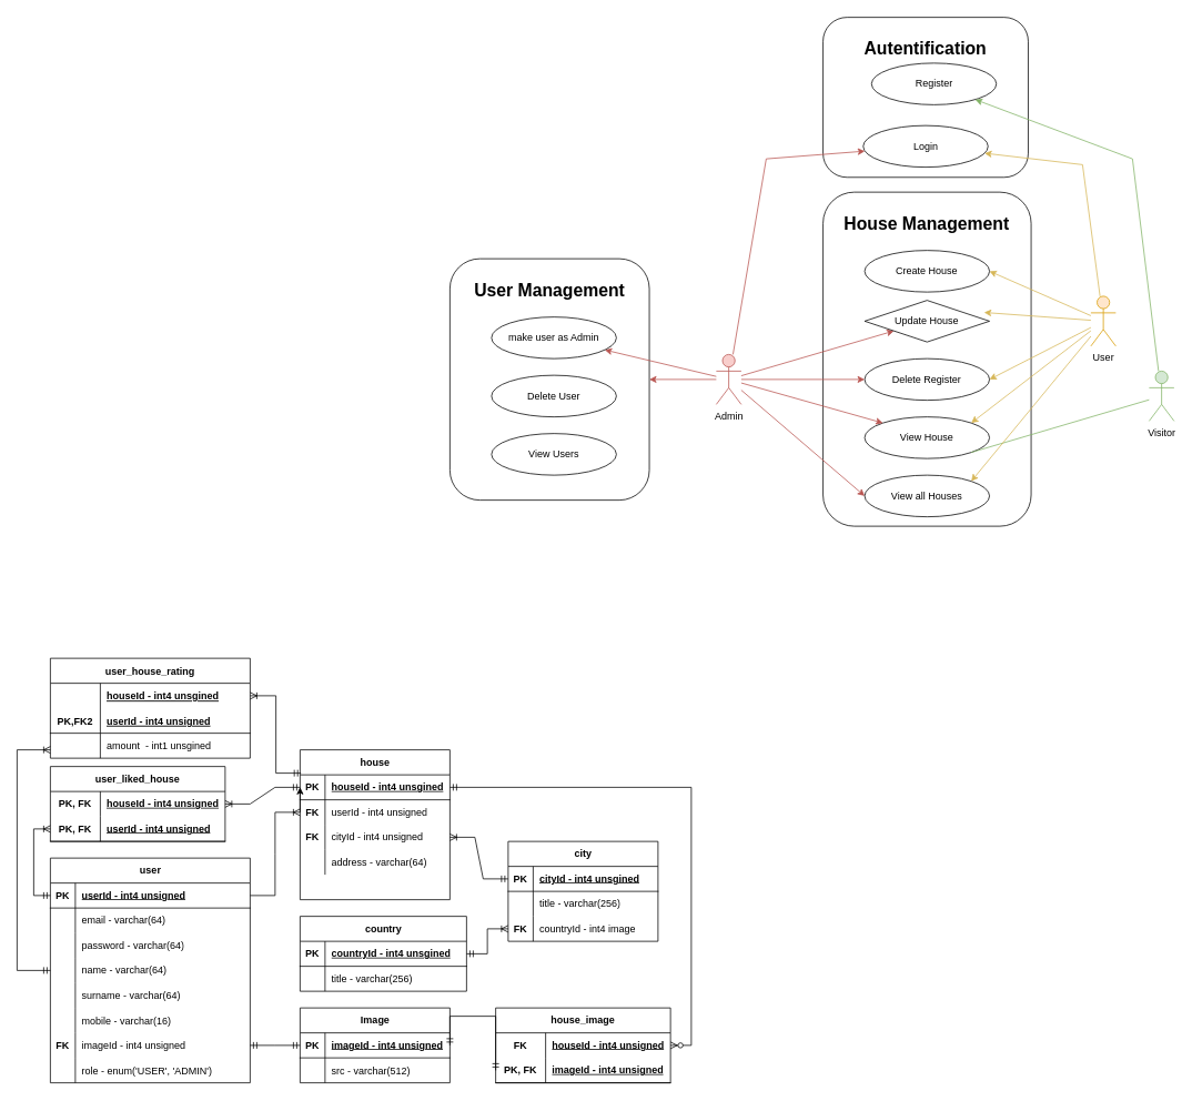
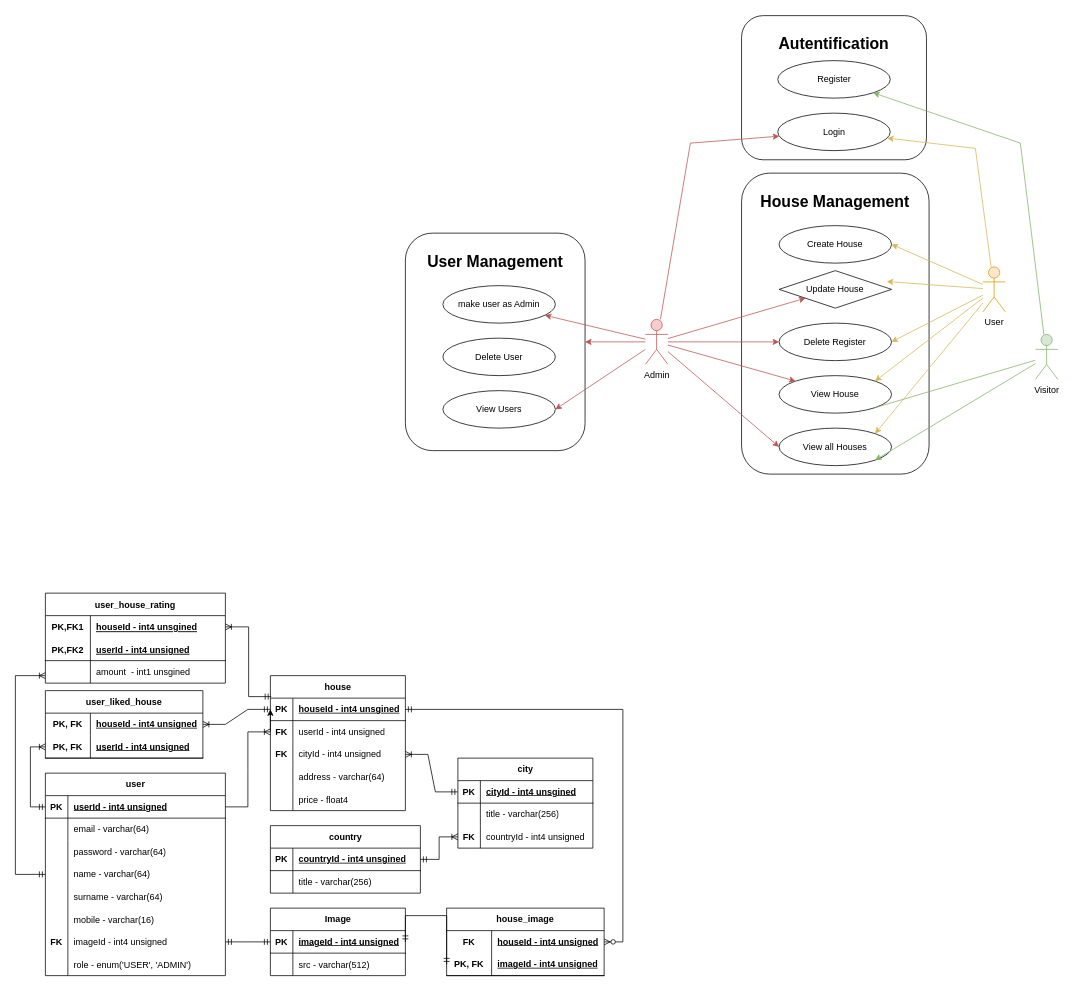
- <mxCell id="49" value="Register" style="ellipse;whiteSpace=wrap;html=1;" parent="1" vertex="1"><mxGeometry x="1046.52" y="75" width="150" height="50" as="geometry" /></mxCell>
+ <mxCell id="49" value="Register" style="ellipse;whiteSpace=wrap;html=1;" parent="1" vertex="1"><mxGeometry x="1036.52" y="80" width="150" height="50" as="geometry" /></mxCell>
+ <mxCell id="21" value="" style="endArrow=classic;html=1;rounded=0;fillColor=#f8cecc;strokeColor=#b85450;entryX=1;entryY=0.5;entryDx=0;entryDy=0;" parent="1" source="4" target="99" edge="1"><mxGeometry width="50" height="50" relative="1" as="geometry"><mxPoint x="800" y="443" as="sourcePoint" /><mxPoint x="747.2" y="518.8" as="targetPoint" /><Array as="points" /></mxGeometry></mxCell>
+ <mxCell id="14" value="" style="endArrow=classic;html=1;rounded=0;entryX=1;entryY=1;entryDx=0;entryDy=0;fillColor=#d5e8d4;strokeColor=#82b366;" parent="1" source="12" target="9" edge="1"><mxGeometry width="50" height="50" relative="1" as="geometry"><mxPoint x="1460" y="454" as="sourcePoint" /><mxPoint x="1230" y="593" as="targetPoint" /></mxGeometry></mxCell>
+ <mxCell id="125" value="PK,FK1" style="shape=partialRectangle;connectable=0;fillColor=none;top=0;left=0;bottom=0;right=0;fontStyle=1;overflow=hidden;" vertex="1" parent="124"><mxGeometry width="60" height="30" as="geometry" /></mxCell>
+ <mxCell id="69" value="price - float4" style="shape=partialRectangle;connectable=0;fillColor=none;top=0;left=0;bottom=0;right=0;align=left;spacingLeft=6;overflow=hidden;" vertex="1" parent="67"><mxGeometry x="30" width="150" height="30" as="geometry" /></mxCell>
- <mxCell id="113" value="countryId - int4 image" style="shape=partialRectangle;connectable=0;fillColor=none;top=0;left=0;bottom=0;right=0;align=left;spacingLeft=6;overflow=hidden;whiteSpace=wrap;html=1;" parent="111" vertex="1"><mxGeometry x="30" width="150" height="30" as="geometry"><mxRectangle width="150" height="30" as="alternateBounds" /></mxGeometry></mxCell>
+ <mxCell id="113" value="countryId - int4 unsigned" style="shape=partialRectangle;connectable=0;fillColor=none;top=0;left=0;bottom=0;right=0;align=left;spacingLeft=6;overflow=hidden;whiteSpace=wrap;html=1;" parent="111" vertex="1"><mxGeometry x="30" width="150" height="30" as="geometry"><mxRectangle width="150" height="30" as="alternateBounds" /></mxGeometry></mxCell>
